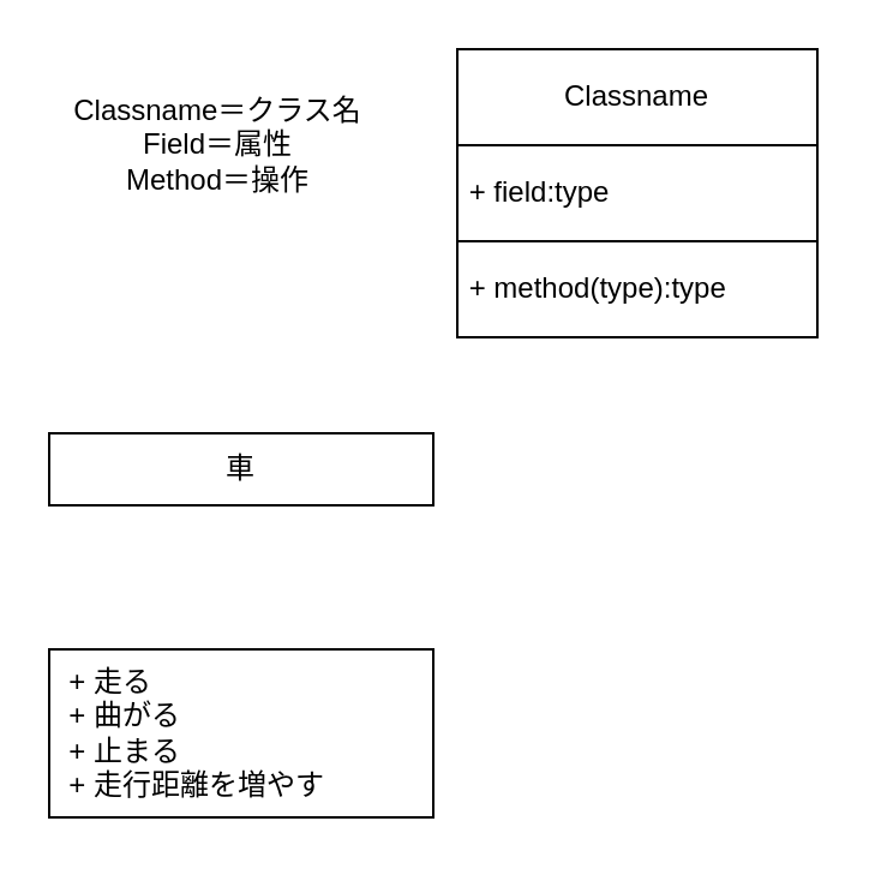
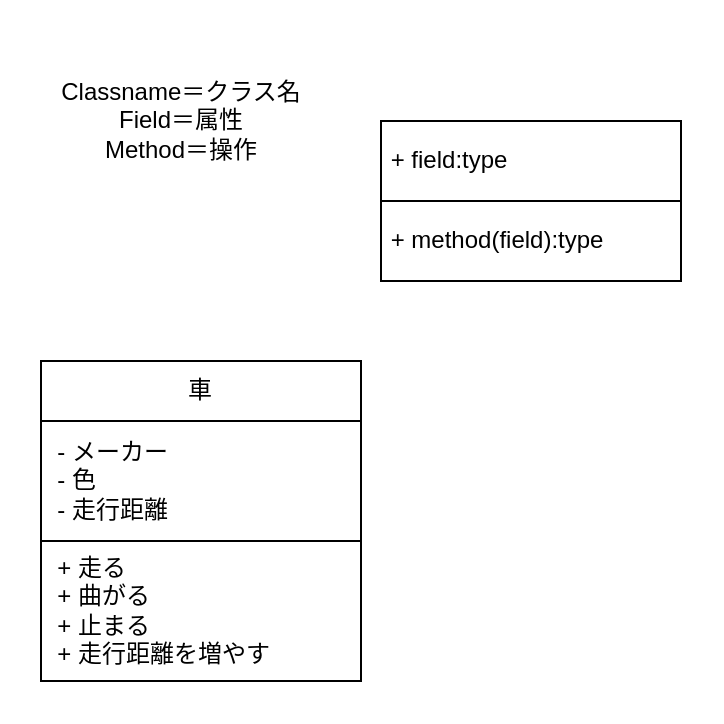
- <mxCell id="2" value="Classname" style="whiteSpace=wrap;html=1;" vertex="1" parent="1"><mxGeometry x="190" y="20" width="150" height="40" as="geometry" /></mxCell>
- <mxCell id="4" value="&amp;nbsp;+ method(type):type" style="whiteSpace=wrap;html=1;align=left;" vertex="1" parent="1"><mxGeometry x="190" y="100" width="150" height="40" as="geometry" /></mxCell>
+ <mxCell id="4" value="&amp;nbsp;+ method(field):type" style="whiteSpace=wrap;html=1;align=left;" vertex="1" parent="1"><mxGeometry x="190" y="100" width="150" height="40" as="geometry" /></mxCell>
+ <mxCell id="6" value="&lt;span style=&quot;background-color: transparent; color: light-dark(rgb(0, 0, 0), rgb(255, 255, 255));&quot;&gt;&amp;nbsp; - メーカー&lt;/span&gt;&lt;br&gt;&lt;span style=&quot;background-color: transparent; color: light-dark(rgb(0, 0, 0), rgb(255, 255, 255));&quot;&gt;&amp;nbsp; - 色&lt;/span&gt;&lt;br&gt;&lt;span style=&quot;background-color: transparent; color: light-dark(rgb(0, 0, 0), rgb(255, 255, 255));&quot;&gt;&amp;nbsp; - 走行距離&lt;/span&gt;" style="whiteSpace=wrap;html=1;align=left;" vertex="1" parent="1"><mxGeometry x="20" y="210" width="160" height="60" as="geometry" /></mxCell>
